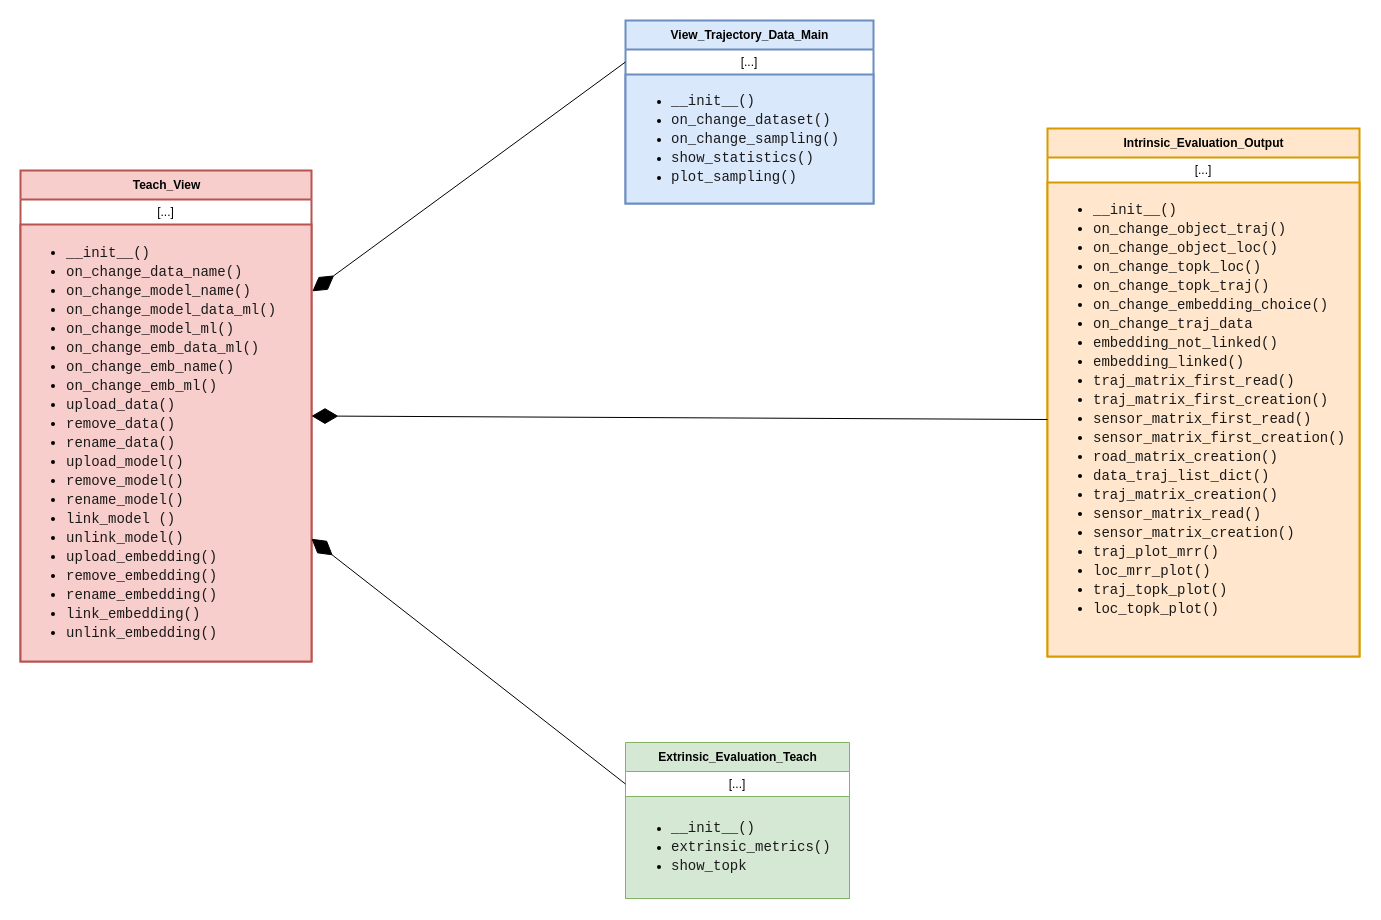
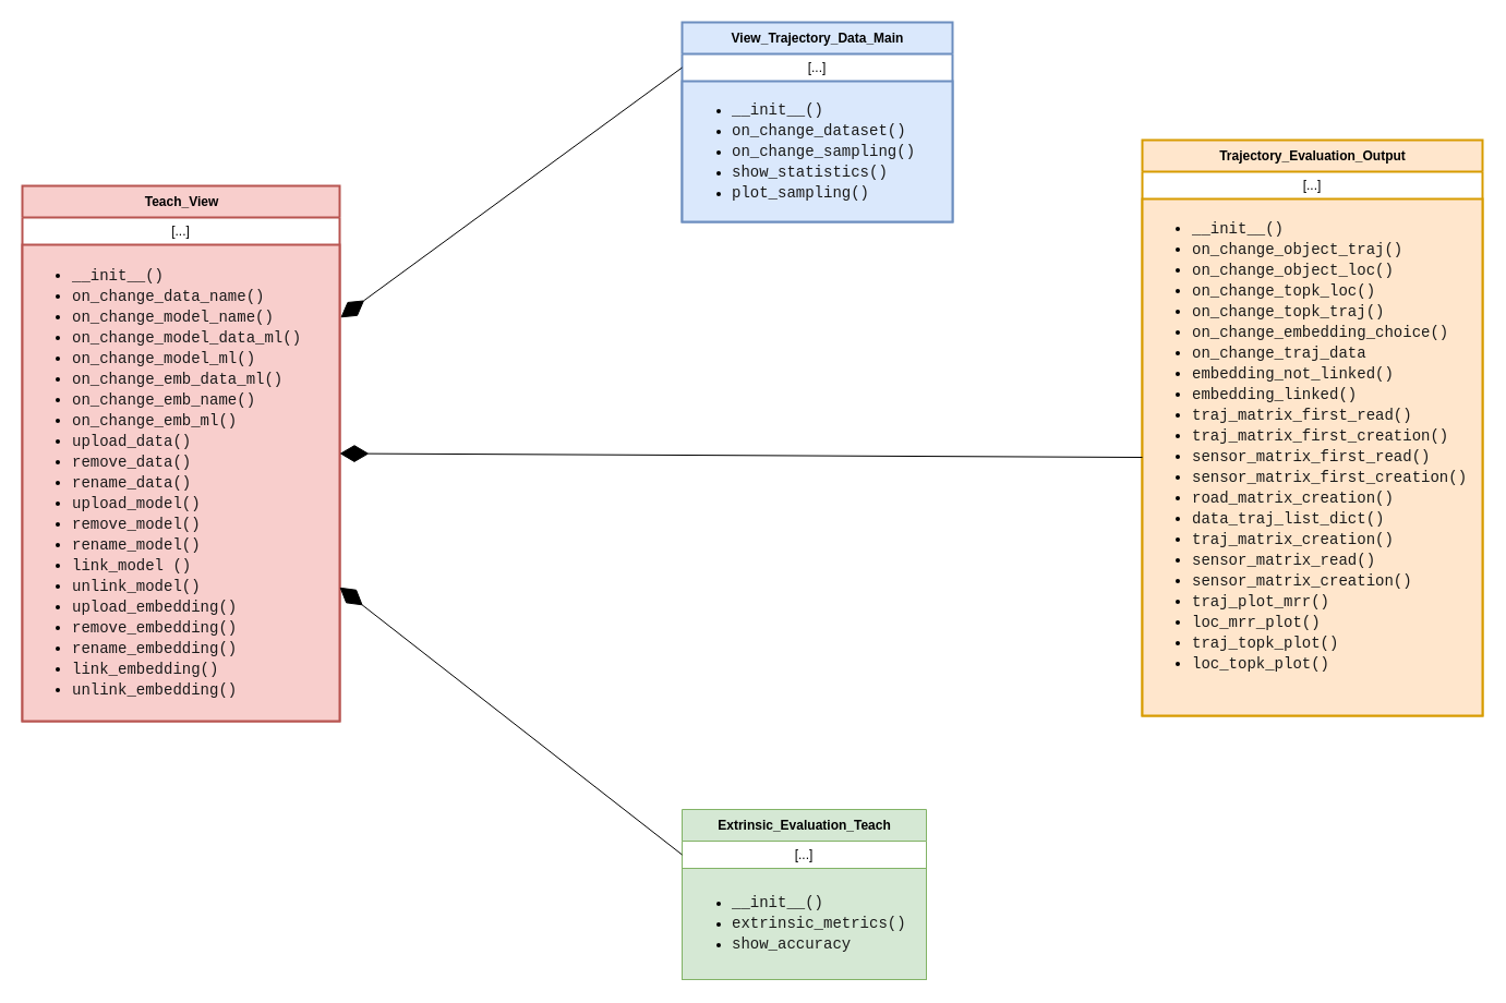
- <mxCell id="5" value="Intrinsic_Evaluation_Output" style="swimlane;fontStyle=1;align=center;verticalAlign=middle;childLayout=stackLayout;horizontal=1;startSize=29;horizontalStack=0;resizeParent=1;resizeParentMax=0;resizeLast=0;collapsible=0;marginBottom=0;html=1;fillColor=#ffe6cc;strokeColor=#d79b00;strokeWidth=2;" vertex="1" parent="1"><mxGeometry x="1047" y="128" width="312" height="528" as="geometry" /></mxCell>
+ <mxCell id="5" value="Trajectory_Evaluation_Output" style="swimlane;fontStyle=1;align=center;verticalAlign=middle;childLayout=stackLayout;horizontal=1;startSize=29;horizontalStack=0;resizeParent=1;resizeParentMax=0;resizeLast=0;collapsible=0;marginBottom=0;html=1;fillColor=#ffe6cc;strokeColor=#d79b00;strokeWidth=2;" vertex="1" parent="1"><mxGeometry x="1047" y="128" width="312" height="528" as="geometry" /></mxCell>
- <mxCell id="13" value="&lt;ul&gt;&lt;li&gt;&lt;div style=&quot;font-family: Consolas, &amp;quot;Courier New&amp;quot;, monospace; font-size: 14px; line-height: 19px;&quot;&gt;&lt;font style=&quot;&quot; color=&quot;#1a1a1a&quot;&gt;__init__()&lt;/font&gt;&lt;/div&gt;&lt;/li&gt;&lt;li&gt;&lt;div style=&quot;font-family: Consolas, &amp;quot;Courier New&amp;quot;, monospace; font-size: 14px; line-height: 19px;&quot;&gt;&lt;font style=&quot;&quot; color=&quot;#1a1a1a&quot;&gt;extrinsic_metrics()&lt;/font&gt;&lt;/div&gt;&lt;/li&gt;&lt;li&gt;&lt;div style=&quot;font-family: Consolas, &amp;quot;Courier New&amp;quot;, monospace; font-size: 14px; line-height: 19px;&quot;&gt;&lt;div style=&quot;line-height: 19px;&quot;&gt;&lt;font style=&quot;&quot; color=&quot;#1a1a1a&quot;&gt;show_topk&lt;/font&gt;&lt;/div&gt;&lt;/div&gt;&lt;/li&gt;&lt;/ul&gt;" style="text;html=1;strokeColor=#82b366;fillColor=#d5e8d4;align=left;verticalAlign=middle;spacingLeft=4;spacingRight=4;overflow=hidden;rotatable=0;points=[[0,0.5],[1,0.5]];portConstraint=eastwest;" vertex="1" parent="11"><mxGeometry y="54" width="224" height="102" as="geometry" /></mxCell>
+ <mxCell id="13" value="&lt;ul&gt;&lt;li&gt;&lt;div style=&quot;font-family: Consolas, &amp;quot;Courier New&amp;quot;, monospace; font-size: 14px; line-height: 19px;&quot;&gt;&lt;font style=&quot;&quot; color=&quot;#1a1a1a&quot;&gt;__init__()&lt;/font&gt;&lt;/div&gt;&lt;/li&gt;&lt;li&gt;&lt;div style=&quot;font-family: Consolas, &amp;quot;Courier New&amp;quot;, monospace; font-size: 14px; line-height: 19px;&quot;&gt;&lt;font style=&quot;&quot; color=&quot;#1a1a1a&quot;&gt;extrinsic_metrics()&lt;/font&gt;&lt;/div&gt;&lt;/li&gt;&lt;li&gt;&lt;div style=&quot;font-family: Consolas, &amp;quot;Courier New&amp;quot;, monospace; font-size: 14px; line-height: 19px;&quot;&gt;&lt;div style=&quot;line-height: 19px;&quot;&gt;&lt;font style=&quot;&quot; color=&quot;#1a1a1a&quot;&gt;show_accuracy&lt;/font&gt;&lt;/div&gt;&lt;/div&gt;&lt;/li&gt;&lt;/ul&gt;" style="text;html=1;strokeColor=#82b366;fillColor=#d5e8d4;align=left;verticalAlign=middle;spacingLeft=4;spacingRight=4;overflow=hidden;rotatable=0;points=[[0,0.5],[1,0.5]];portConstraint=eastwest;" vertex="1" parent="11"><mxGeometry y="54" width="224" height="102" as="geometry" /></mxCell>
